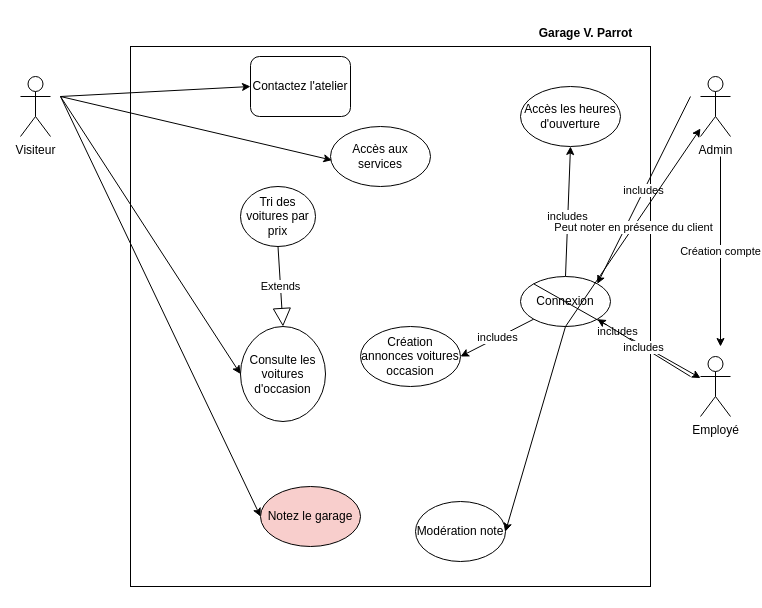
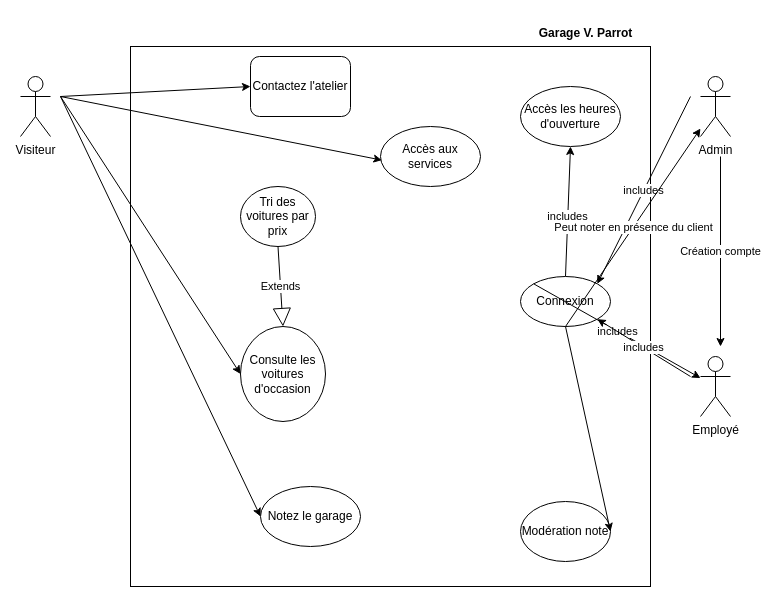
- <mxCell id="4" value="Accès aux services" style="ellipse;whiteSpace=wrap;html=1;" parent="1" vertex="1"><mxGeometry x="330" y="126" width="100" height="60" as="geometry" /></mxCell>
+ <mxCell id="4" value="Accès aux services" style="ellipse;whiteSpace=wrap;html=1;" parent="1" vertex="1"><mxGeometry x="380" y="126" width="100" height="60" as="geometry" /></mxCell>
- <mxCell id="23" value="includes" style="endArrow=classic;html=1;rounded=0;entryX=1;entryY=0.5;entryDx=0;entryDy=0;exitX=0;exitY=1;exitDx=0;exitDy=0;" parent="1" target="30" edge="1" source="19"><mxGeometry relative="1" as="geometry"><mxPoint x="690" y="376" as="sourcePoint" /><mxPoint x="580" y="486" as="targetPoint" /></mxGeometry></mxCell>
- <mxCell id="30" value="Création annonces voitures occasion" style="ellipse;whiteSpace=wrap;html=1;" parent="1" vertex="1"><mxGeometry x="360" y="326" width="100" height="60" as="geometry" /></mxCell>
- <mxCell id="9" value="Notez le garage" style="ellipse;whiteSpace=wrap;html=1;fillColor=#f8cecc;" parent="1" vertex="1"><mxGeometry x="260" y="486" width="100" height="60" as="geometry" /></mxCell>
+ <mxCell id="9" value="Notez le garage" style="ellipse;whiteSpace=wrap;html=1;" parent="1" vertex="1"><mxGeometry x="260" y="486" width="100" height="60" as="geometry" /></mxCell>
- <mxCell id="21" value="Modération note" style="ellipse;whiteSpace=wrap;html=1;" parent="1" vertex="1"><mxGeometry x="415" y="501" width="90" height="60" as="geometry" /></mxCell>
+ <mxCell id="21" value="Modération note" style="ellipse;whiteSpace=wrap;html=1;" parent="1" vertex="1"><mxGeometry x="520" y="501" width="90" height="60" as="geometry" /></mxCell>
